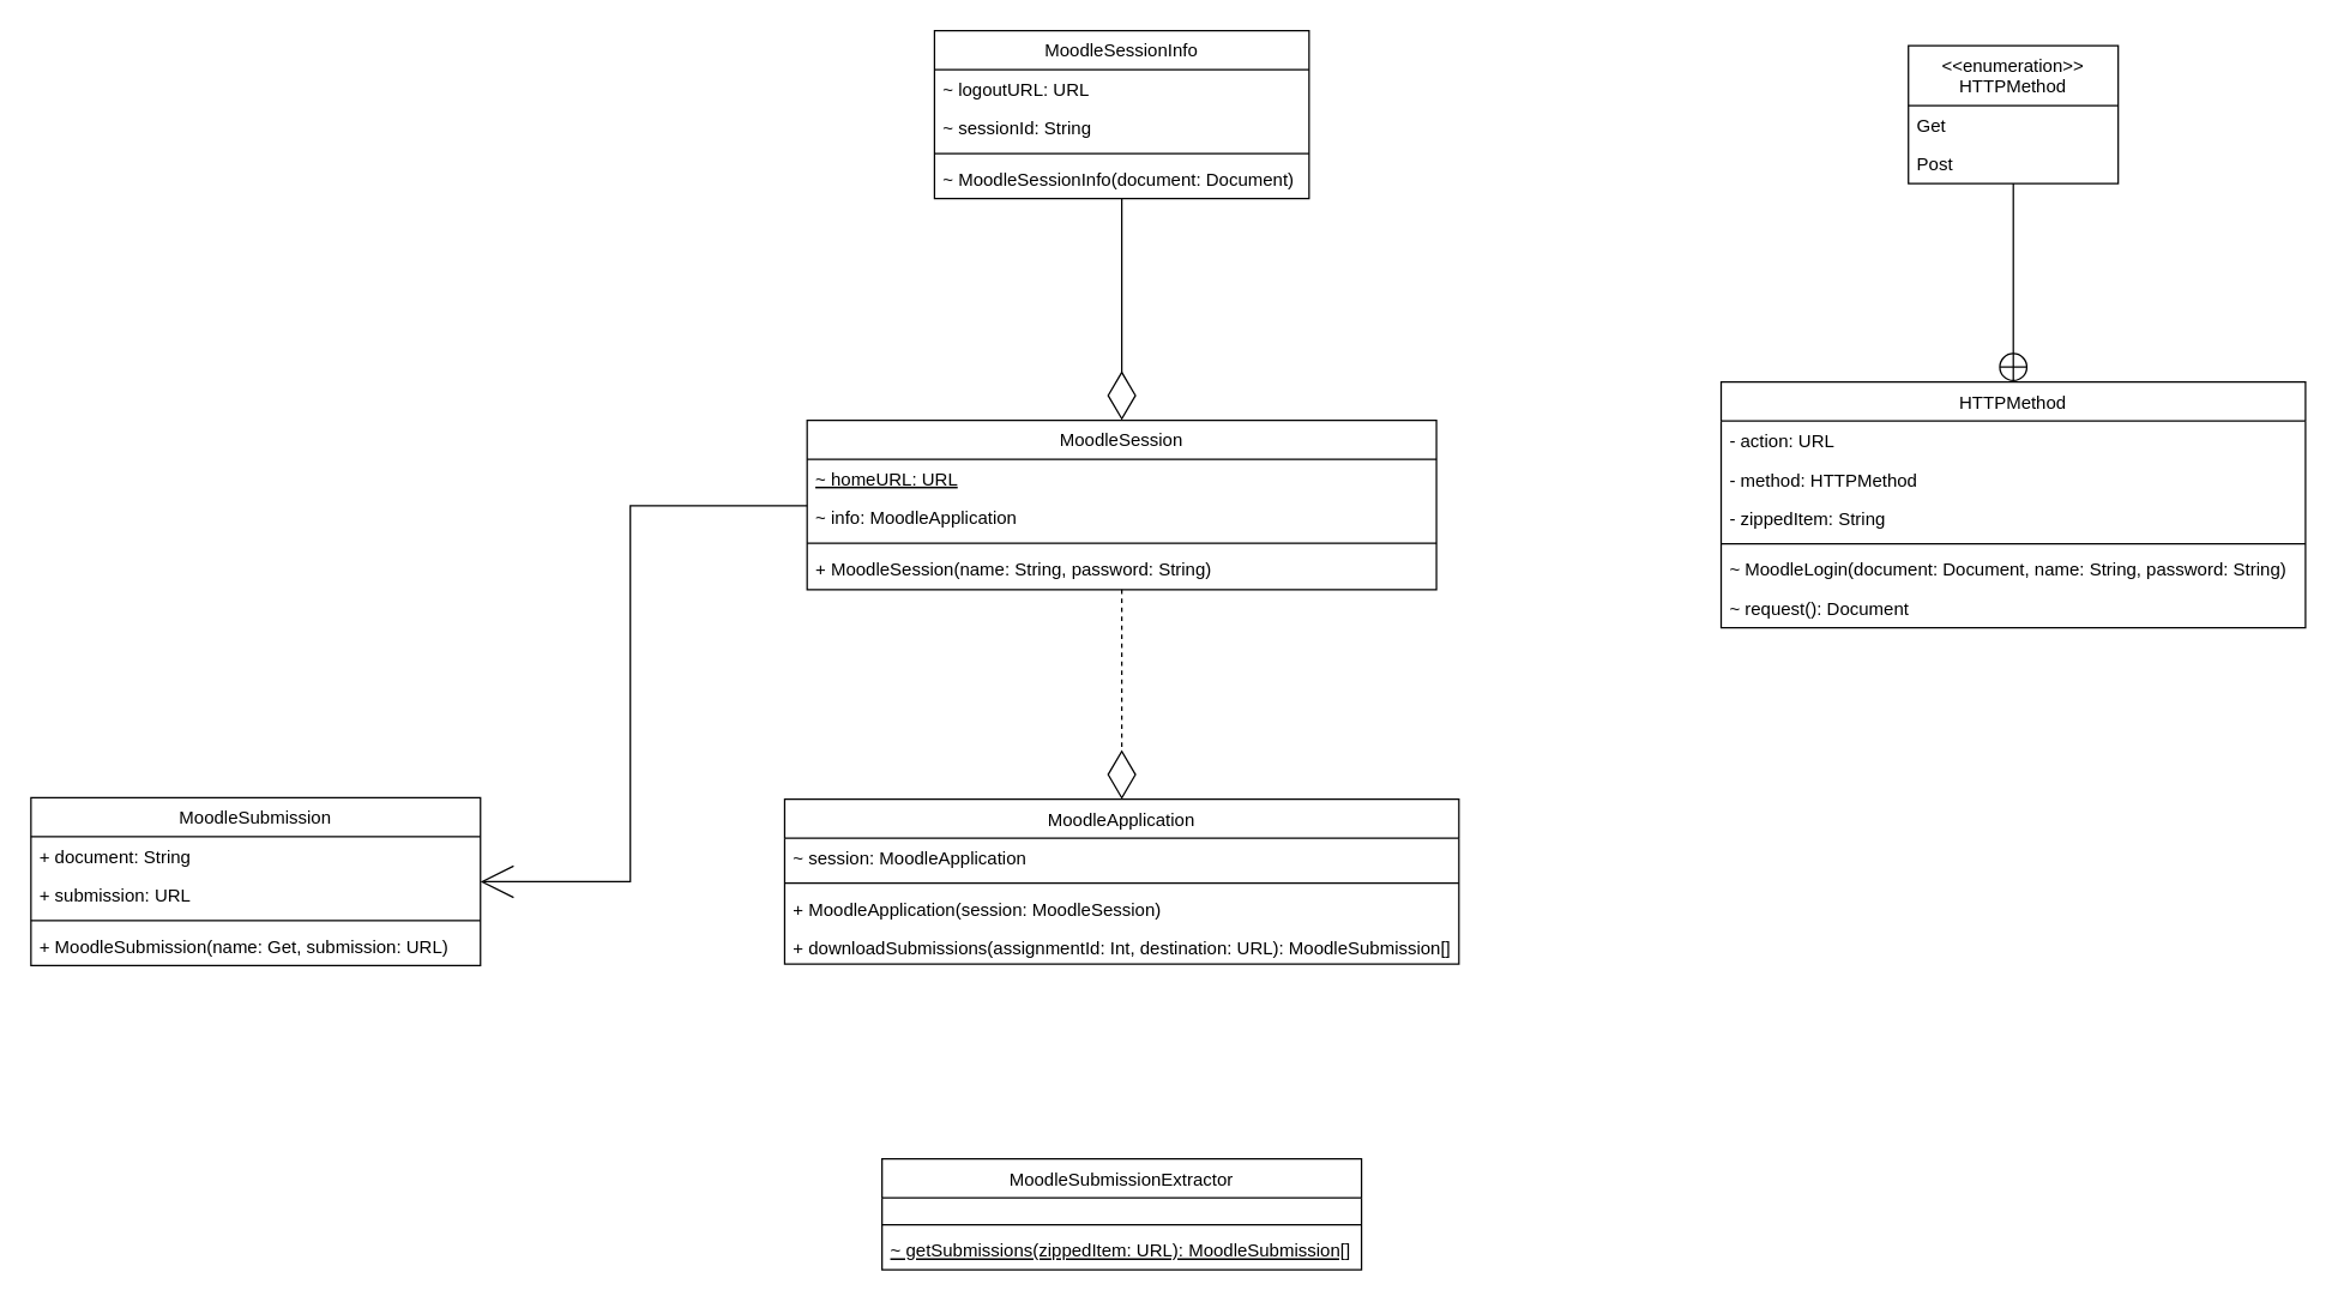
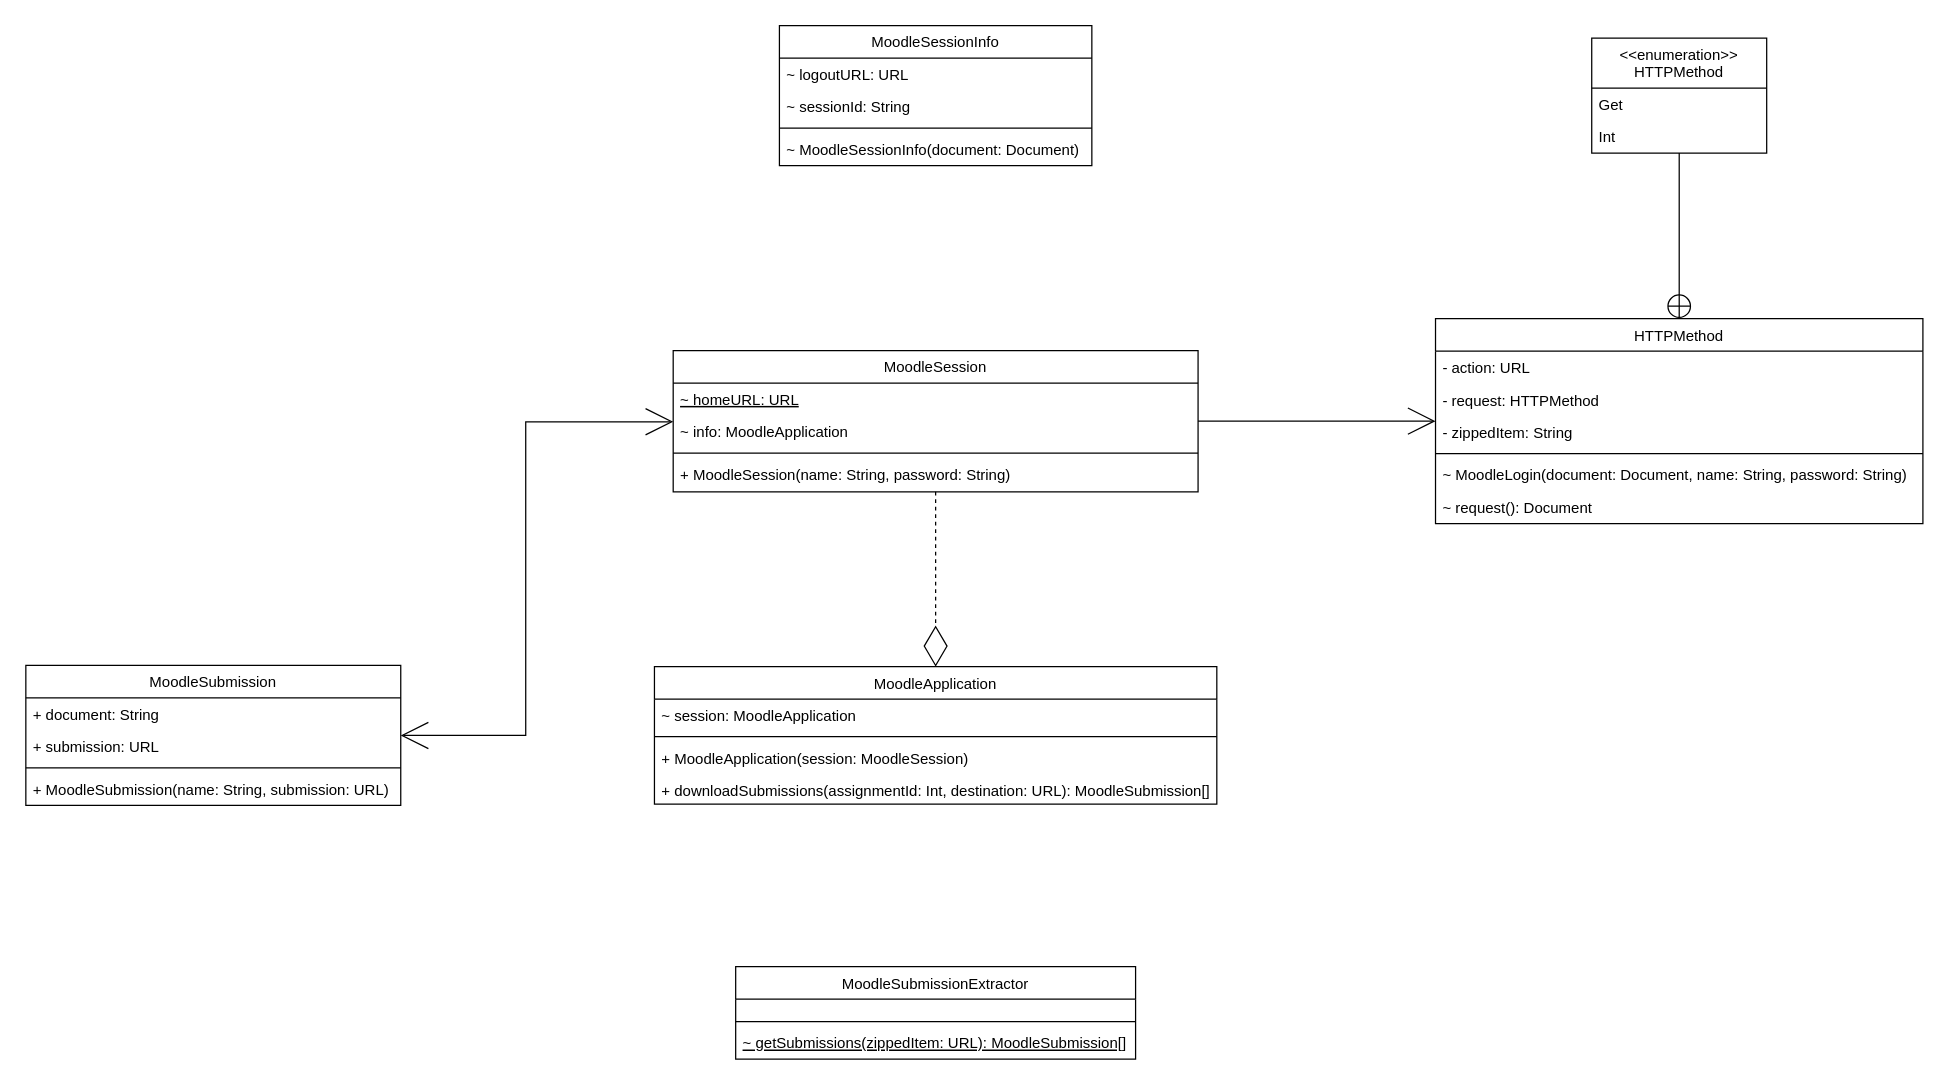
- <mxCell id="27" value="Post" style="text;strokeColor=none;fillColor=none;align=left;verticalAlign=top;spacingLeft=4;spacingRight=4;overflow=hidden;rotatable=0;points=[[0,0.5],[1,0.5]];portConstraint=eastwest;" vertex="1" parent="25"><mxGeometry y="66" width="140" height="26" as="geometry" /></mxCell>
+ <mxCell id="27" value="Int" style="text;strokeColor=none;fillColor=none;align=left;verticalAlign=top;spacingLeft=4;spacingRight=4;overflow=hidden;rotatable=0;points=[[0,0.5],[1,0.5]];portConstraint=eastwest;" vertex="1" parent="25"><mxGeometry y="66" width="140" height="26" as="geometry" /></mxCell>
- <mxCell id="39" style="edgeStyle=orthogonalEdgeStyle;rounded=0;orthogonalLoop=1;jettySize=auto;html=1;endArrow=diamondThin;endFill=0;strokeWidth=1;endSize=30;" edge="1" parent="1" source="13" target="8"><mxGeometry relative="1" as="geometry"><mxPoint x="1003" y="110" as="sourcePoint" /><mxPoint x="1003" y="270" as="targetPoint" /></mxGeometry></mxCell>
- <mxCell id="20" value="- method: HTTPMethod" style="text;align=left;verticalAlign=top;spacingLeft=4;spacingRight=4;overflow=hidden;rotatable=0;points=[[0,0.5],[1,0.5]];portConstraint=eastwest;rounded=0;shadow=0;html=0;" vertex="1" parent="18"><mxGeometry y="52" width="390" height="26" as="geometry" /></mxCell>
+ <mxCell id="20" value="- request: HTTPMethod" style="text;align=left;verticalAlign=top;spacingLeft=4;spacingRight=4;overflow=hidden;rotatable=0;points=[[0,0.5],[1,0.5]];portConstraint=eastwest;rounded=0;shadow=0;html=0;" vertex="1" parent="18"><mxGeometry y="52" width="390" height="26" as="geometry" /></mxCell>
+ <mxCell id="40" style="edgeStyle=orthogonalEdgeStyle;rounded=0;orthogonalLoop=1;jettySize=auto;html=1;endArrow=open;endFill=0;endSize=20;strokeWidth=1;" edge="1" parent="1" source="8" target="18"><mxGeometry relative="1" as="geometry"><mxPoint x="993" y="490" as="sourcePoint" /><mxPoint x="1143" y="490" as="targetPoint" /></mxGeometry></mxCell>
- <mxCell id="29" style="edgeStyle=orthogonalEdgeStyle;rounded=0;orthogonalLoop=1;jettySize=auto;html=1;endArrow=none;endFill=0;endSize=20;strokeWidth=1;startArrow=open;startFill=0;startSize=20;" edge="1" parent="1" source="30" target="8"><mxGeometry relative="1" as="geometry"><mxPoint x="343" y="379" as="targetPoint" /><Array as="points"><mxPoint x="420" y="588" /><mxPoint x="420" y="337" /></Array></mxGeometry></mxCell>
+ <mxCell id="29" style="edgeStyle=orthogonalEdgeStyle;rounded=0;orthogonalLoop=1;jettySize=auto;html=1;endArrow=open;endFill=0;endSize=20;strokeWidth=1;startArrow=open;startFill=0;startSize=20;" edge="1" parent="1" source="30" target="8"><mxGeometry relative="1" as="geometry"><mxPoint x="343" y="379" as="targetPoint" /><Array as="points"><mxPoint x="420" y="588" /><mxPoint x="420" y="337" /></Array></mxGeometry></mxCell>
- <mxCell id="34" value="+ MoodleSubmission(name: Get, submission: URL)" style="text;align=left;verticalAlign=top;spacingLeft=4;spacingRight=4;overflow=hidden;rotatable=0;points=[[0,0.5],[1,0.5]];portConstraint=eastwest;fontStyle=0" vertex="1" parent="30"><mxGeometry y="86" width="300" height="26" as="geometry" /></mxCell>
+ <mxCell id="34" value="+ MoodleSubmission(name: String, submission: URL)" style="text;align=left;verticalAlign=top;spacingLeft=4;spacingRight=4;overflow=hidden;rotatable=0;points=[[0,0.5],[1,0.5]];portConstraint=eastwest;fontStyle=0" vertex="1" parent="30"><mxGeometry y="86" width="300" height="26" as="geometry" /></mxCell>
